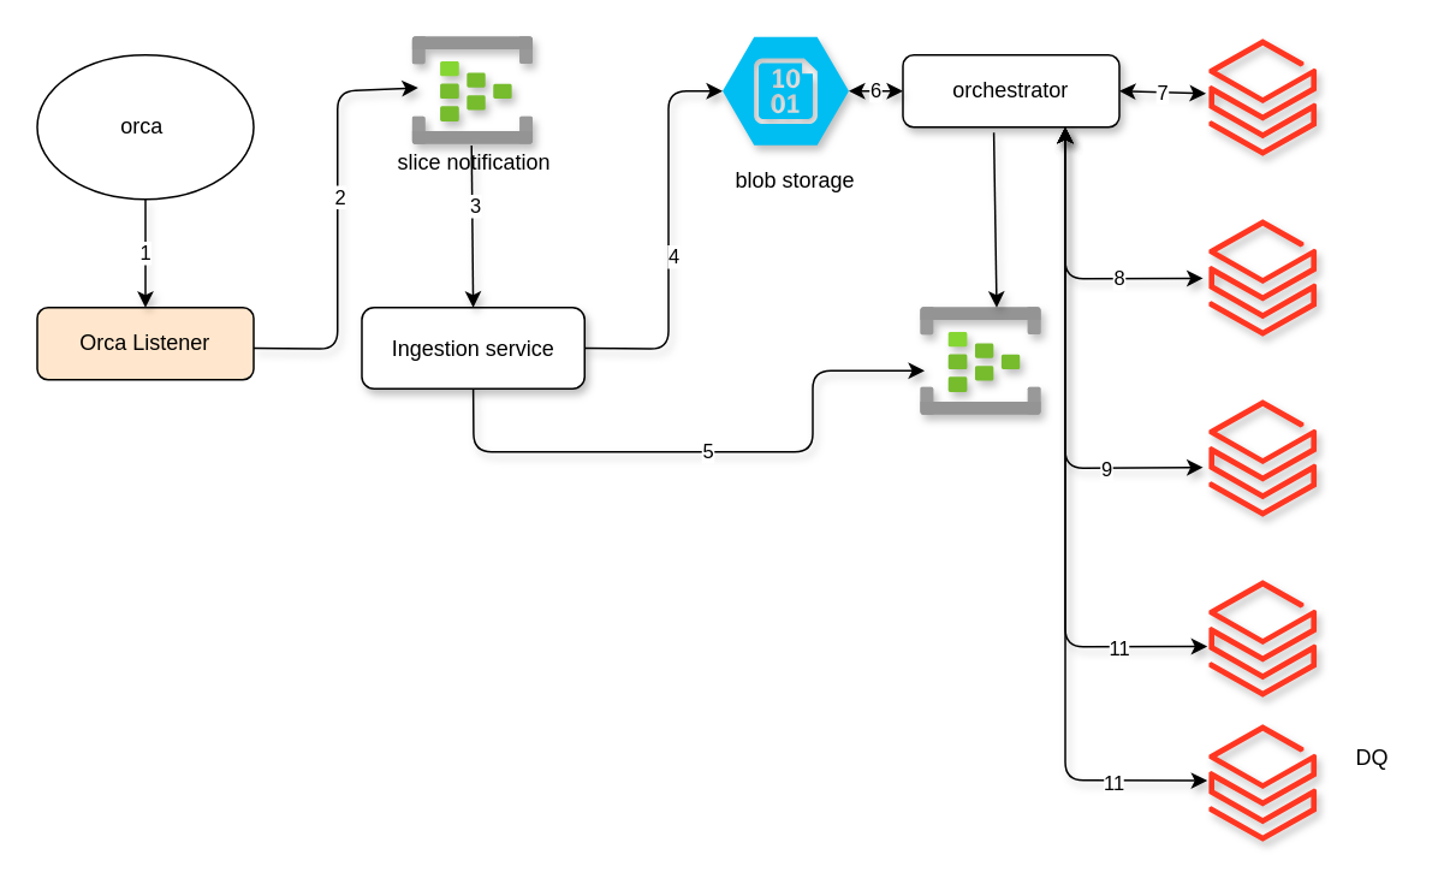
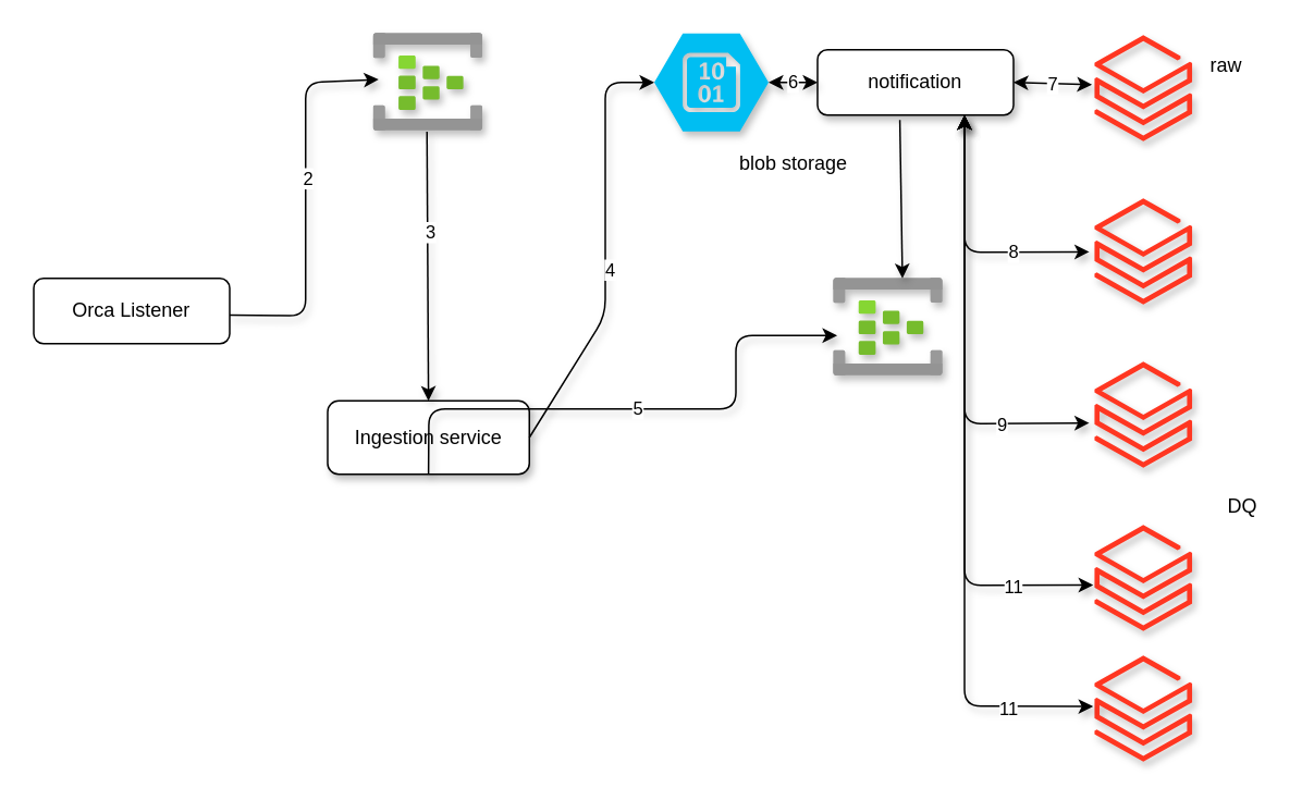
+ <mxCell id="24" value="raw" style="text;html=1;align=center;verticalAlign=middle;resizable=0;points=[];autosize=1;strokeColor=none;shadow=1;" vertex="1" parent="1"><mxGeometry x="735" y="30" width="30" height="20" as="geometry" /></mxCell>
- <mxCell id="4" value="orchestrator" style="rounded=1;whiteSpace=wrap;html=1;fontSize=12;glass=0;strokeWidth=1;shadow=1;" parent="1" vertex="1"><mxGeometry x="500" y="30" width="120" height="40" as="geometry" /></mxCell>
+ <mxCell id="4" value="notification" style="rounded=1;whiteSpace=wrap;html=1;fontSize=12;glass=0;strokeWidth=1;shadow=1;" parent="1" vertex="1"><mxGeometry x="500" y="30" width="120" height="40" as="geometry" /></mxCell>
- <mxCell id="3" value="orca&amp;nbsp;" style="ellipse;whiteSpace=wrap;html=1;" vertex="1" parent="1"><mxGeometry x="20" y="30" width="120" height="80" as="geometry" /></mxCell>
- <mxCell id="8" value="slice notification" style="text;html=1;align=center;verticalAlign=middle;resizable=0;points=[];autosize=1;strokeColor=none;shadow=1;" vertex="1" parent="1"><mxGeometry x="211.75" y="80" width="100" height="20" as="geometry" /></mxCell>
- <mxCell id="23" value="blob storage" style="text;html=1;align=center;verticalAlign=middle;resizable=0;points=[];autosize=1;strokeColor=none;shadow=1;" vertex="1" parent="1"><mxGeometry x="400" y="90" width="80" height="20" as="geometry" /></mxCell>
+ <mxCell id="23" value="blob storage" style="text;html=1;align=center;verticalAlign=middle;resizable=0;points=[];autosize=1;strokeColor=none;shadow=1;" vertex="1" parent="1"><mxGeometry x="445" y="90" width="80" height="20" as="geometry" /></mxCell>
- <mxCell id="5" value="1" style="edgeStyle=orthogonalEdgeStyle;rounded=0;orthogonalLoop=1;jettySize=auto;html=1;exitX=0.5;exitY=1;exitDx=0;exitDy=0;shadow=1;" edge="1" parent="1" source="3" target="2"><mxGeometry relative="1" as="geometry" /></mxCell>
- <mxCell id="2" value="Orca Listener" style="rounded=1;whiteSpace=wrap;html=1;fontSize=12;glass=0;strokeWidth=1;shadow=0;fillColor=#ffe6cc;" parent="1" vertex="1"><mxGeometry x="20" y="170" width="120" height="40" as="geometry" /></mxCell>
+ <mxCell id="2" value="Orca Listener" style="rounded=1;whiteSpace=wrap;html=1;fontSize=12;glass=0;strokeWidth=1;shadow=0;" parent="1" vertex="1"><mxGeometry x="20" y="170" width="120" height="40" as="geometry" /></mxCell>
- <mxCell id="7" value="Ingestion service" style="rounded=1;whiteSpace=wrap;html=1;shadow=1;" vertex="1" parent="1"><mxGeometry x="200" y="170" width="123.5" height="45" as="geometry" /></mxCell>
+ <mxCell id="7" value="Ingestion service" style="rounded=1;whiteSpace=wrap;html=1;shadow=1;" vertex="1" parent="1"><mxGeometry x="200" y="245" width="123.5" height="45" as="geometry" /></mxCell>
- <mxCell id="26" value="DQ" style="text;html=1;align=center;verticalAlign=middle;resizable=0;points=[];autosize=1;strokeColor=none;shadow=1;" vertex="1" parent="1"><mxGeometry x="745" y="410" width="30" height="20" as="geometry" /></mxCell>
+ <mxCell id="26" value="DQ" style="text;html=1;align=center;verticalAlign=middle;resizable=0;points=[];autosize=1;strokeColor=none;shadow=1;" vertex="1" parent="1"><mxGeometry x="745" y="300" width="30" height="20" as="geometry" /></mxCell>
